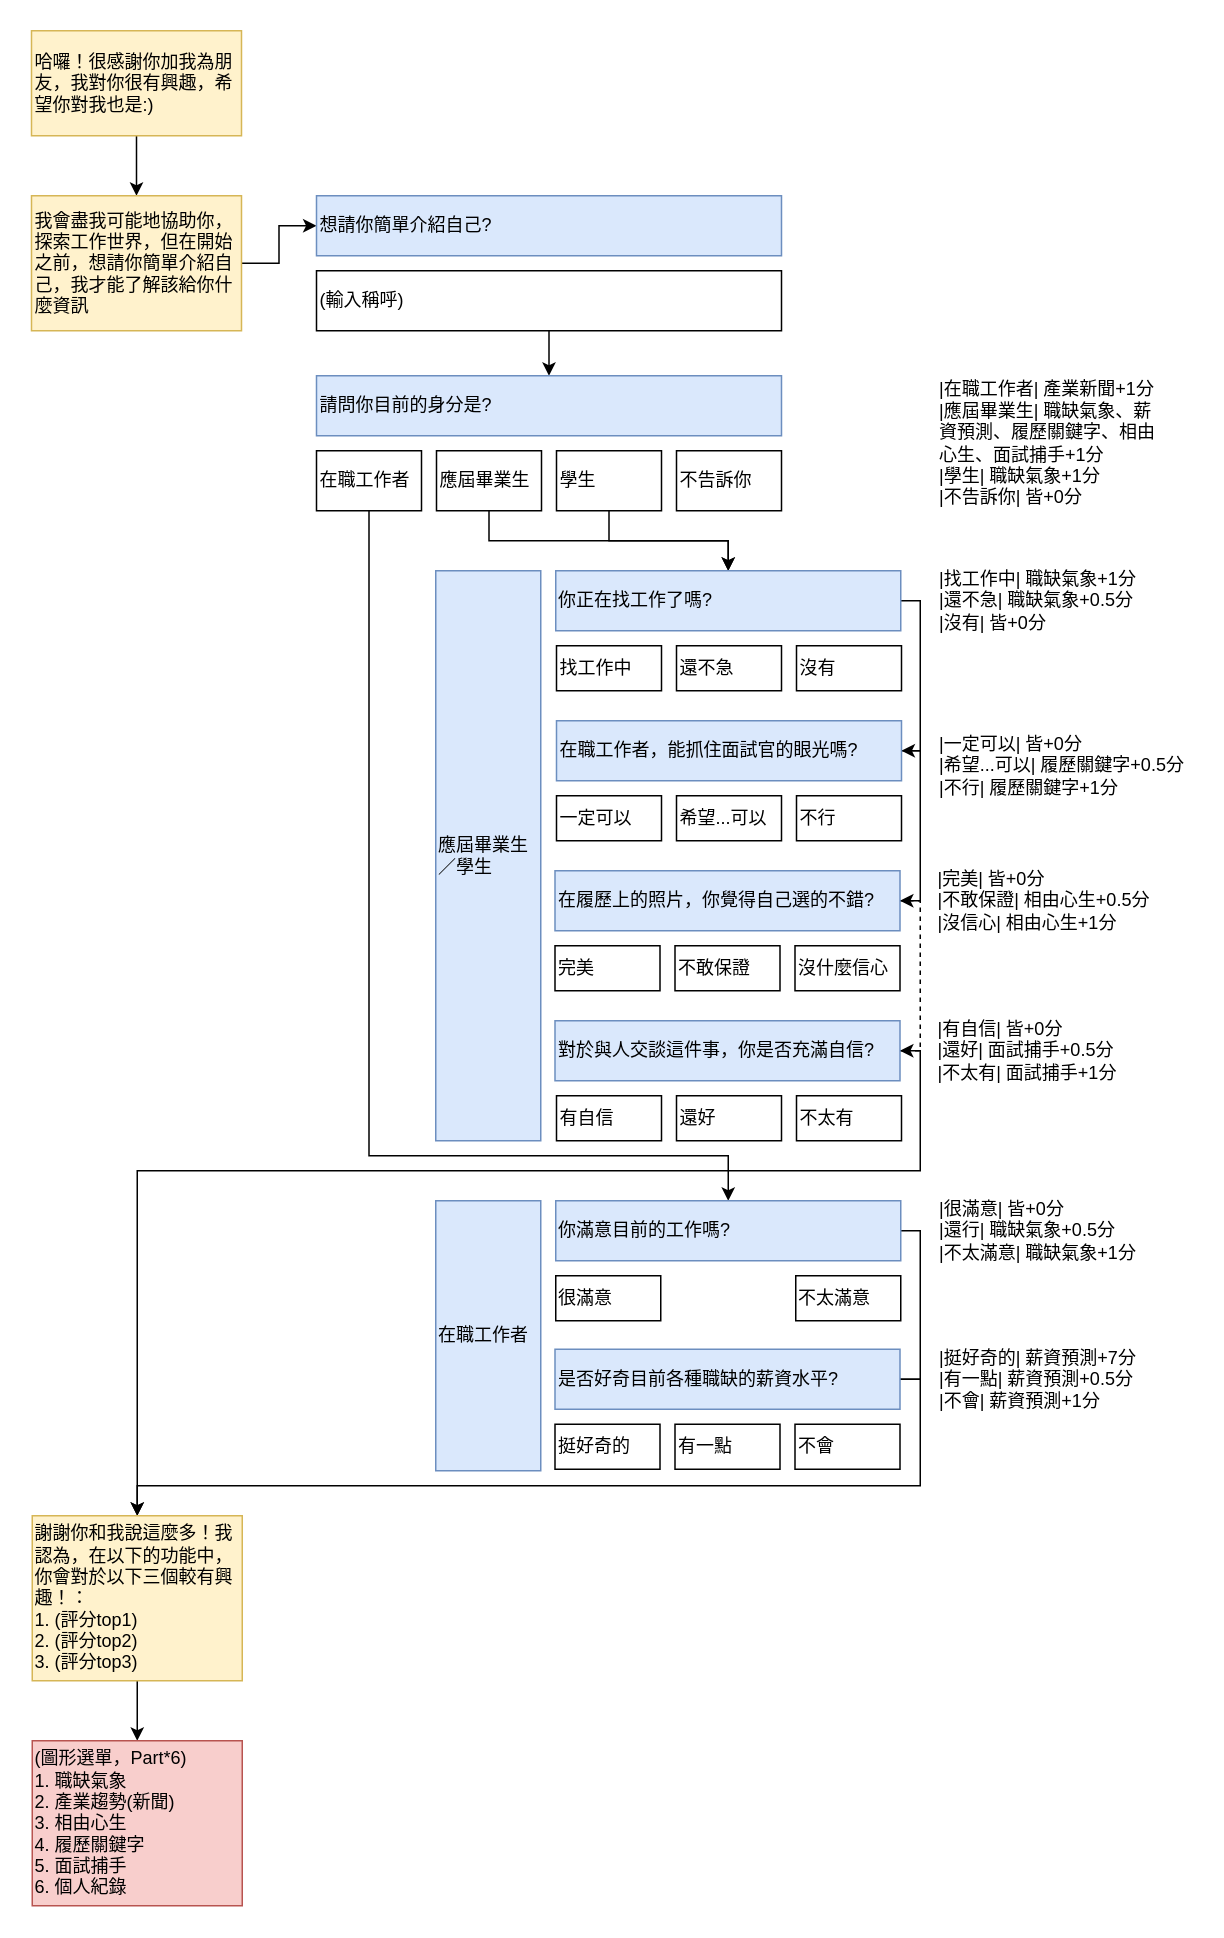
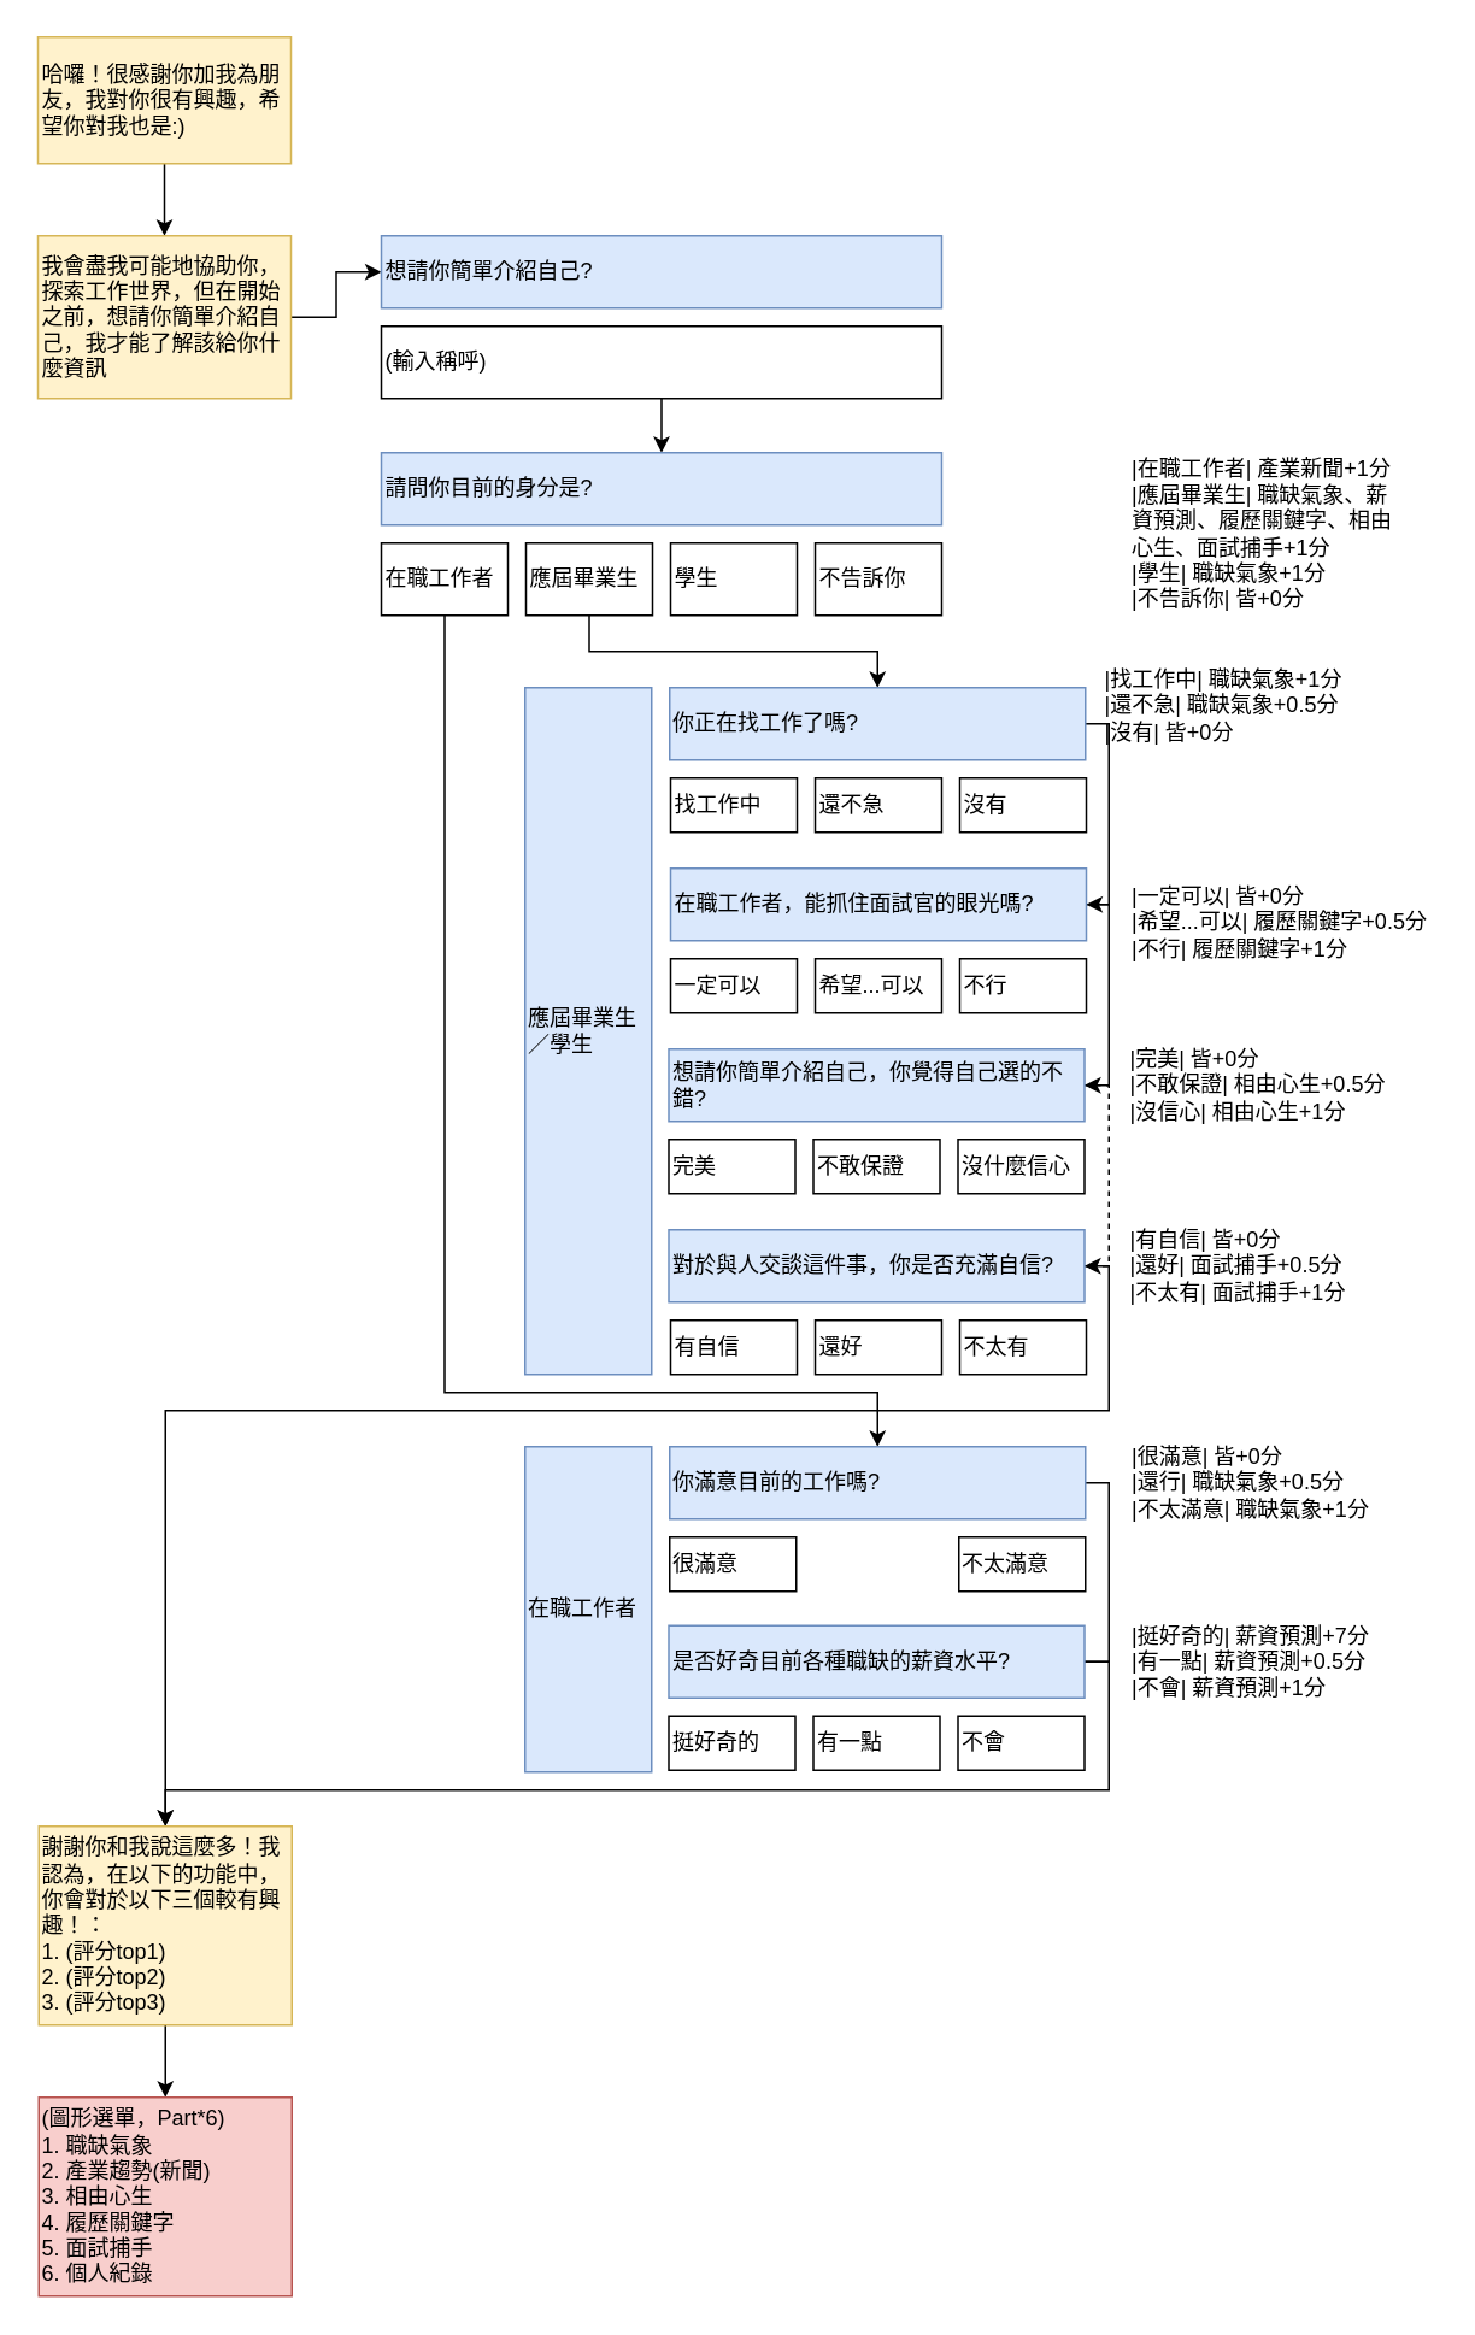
- <mxCell id="14" style="edgeStyle=orthogonalEdgeStyle;rounded=0;orthogonalLoop=1;jettySize=auto;html=1;exitX=0.5;exitY=1;exitDx=0;exitDy=0;entryX=0.5;entryY=0;entryDx=0;entryDy=0;" edge="1" parent="1" source="15" target="33"><mxGeometry relative="1" as="geometry" /></mxCell>
- <mxCell id="42" value="&lt;div&gt;|找工作中| 職缺氣象+1分&lt;/div&gt;&lt;div&gt;|還不急| 職缺氣象+0.5分&lt;/div&gt;&lt;div&gt;|沒有| 皆+0分&amp;nbsp;&lt;/div&gt;" style="rounded=0;whiteSpace=wrap;html=1;strokeColor=none;fillColor=none;align=left;" vertex="1" parent="1"><mxGeometry x="623.5" y="370" width="140" height="60" as="geometry" /></mxCell>
+ <mxCell id="42" value="&lt;div&gt;|找工作中| 職缺氣象+1分&lt;/div&gt;&lt;div&gt;|還不急| 職缺氣象+0.5分&lt;/div&gt;&lt;div&gt;|沒有| 皆+0分&amp;nbsp;&lt;/div&gt;" style="rounded=0;whiteSpace=wrap;html=1;strokeColor=none;fillColor=none;align=left;" vertex="1" parent="1"><mxGeometry x="608.5" y="360" width="140" height="60" as="geometry" /></mxCell>
- <mxCell id="45" value="在履歷上的照片，你覺得自己選的不錯?" style="text;html=1;strokeColor=#6c8ebf;fillColor=#dae8fc;align=left;verticalAlign=middle;rounded=0;labelPosition=center;verticalLabelPosition=middle;whiteSpace=wrap;" vertex="1" parent="1"><mxGeometry x="369.5" y="580" width="230" height="40" as="geometry" /></mxCell>
+ <mxCell id="45" value="想請你簡單介紹自己，你覺得自己選的不錯?" style="text;html=1;strokeColor=#6c8ebf;fillColor=#dae8fc;align=left;verticalAlign=middle;rounded=0;labelPosition=center;verticalLabelPosition=middle;whiteSpace=wrap;" vertex="1" parent="1"><mxGeometry x="369.5" y="580" width="230" height="40" as="geometry" /></mxCell>
